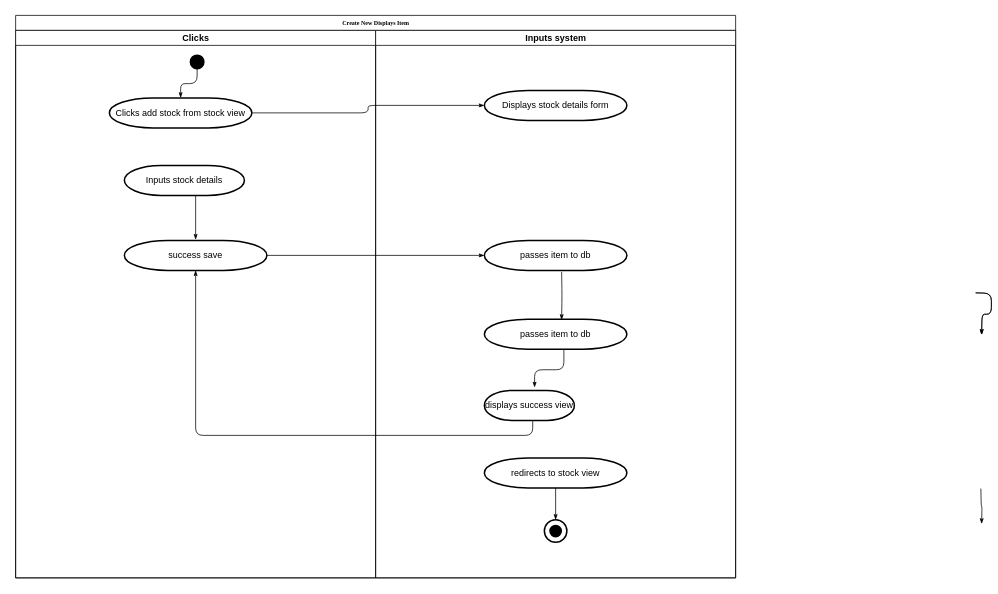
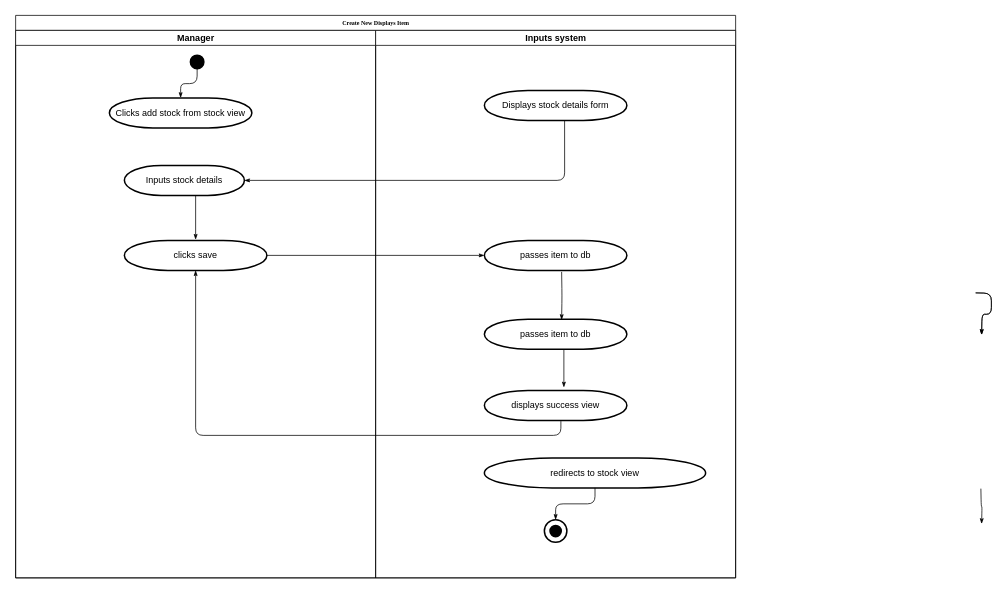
- <mxCell id="3" value="Clicks" style="swimlane;html=1;startSize=20;" parent="2" vertex="1"><mxGeometry y="20" width="480" height="730" as="geometry" /></mxCell>
+ <mxCell id="3" value="Manager" style="swimlane;html=1;startSize=20;" parent="2" vertex="1"><mxGeometry y="20" width="480" height="730" as="geometry" /></mxCell>
- <mxCell id="26" style="edgeStyle=orthogonalEdgeStyle;rounded=1;html=1;labelBackgroundColor=none;startArrow=none;startFill=0;startSize=5;endArrow=classicThin;endFill=1;endSize=5;jettySize=auto;orthogonalLoop=1;strokeColor=#000000;strokeWidth=1;fontFamily=Verdana;fontSize=8;fontColor=#000000;exitX=1;exitY=0.5;exitDx=0;exitDy=0;exitPerimeter=0;entryX=0;entryY=0.5;entryDx=0;entryDy=0;entryPerimeter=0;" edge="1" parent="2" source="5" target="11"><mxGeometry relative="1" as="geometry"><mxPoint x="320" y="158" as="sourcePoint" /><mxPoint x="320" y="190" as="targetPoint" /></mxGeometry></mxCell>
+ <mxCell id="27" style="edgeStyle=orthogonalEdgeStyle;rounded=1;html=1;labelBackgroundColor=none;startArrow=none;startFill=0;startSize=5;endArrow=classicThin;endFill=1;endSize=5;jettySize=auto;orthogonalLoop=1;strokeColor=#000000;strokeWidth=1;fontFamily=Verdana;fontSize=8;fontColor=#000000;exitX=0.563;exitY=1;exitDx=0;exitDy=0;exitPerimeter=0;entryX=1;entryY=0.5;entryDx=0;entryDy=0;entryPerimeter=0;" edge="1" parent="2" source="11" target="7"><mxGeometry relative="1" as="geometry"><mxPoint x="415" y="190" as="sourcePoint" /><mxPoint x="705" y="190" as="targetPoint" /></mxGeometry></mxCell>
- <mxCell id="8" value="success save" style="strokeWidth=2;html=1;shape=mxgraph.flowchart.terminator;whiteSpace=wrap;fillColor=#FFFFFF;" vertex="1" parent="3"><mxGeometry x="145" y="280" width="190" height="40" as="geometry" /></mxCell>
+ <mxCell id="8" value="clicks save" style="strokeWidth=2;html=1;shape=mxgraph.flowchart.terminator;whiteSpace=wrap;fillColor=#FFFFFF;" vertex="1" parent="3"><mxGeometry x="145" y="280" width="190" height="40" as="geometry" /></mxCell>
- <mxCell id="15" value="displays success view" style="strokeWidth=2;html=1;shape=mxgraph.flowchart.terminator;whiteSpace=wrap;fillColor=#FFFFFF;" vertex="1" parent="10"><mxGeometry x="145" y="480" width="120" height="40" as="geometry" /></mxCell>
+ <mxCell id="15" value="displays success view" style="strokeWidth=2;html=1;shape=mxgraph.flowchart.terminator;whiteSpace=wrap;fillColor=#FFFFFF;" vertex="1" parent="10"><mxGeometry x="145" y="480" width="190" height="40" as="geometry" /></mxCell>
- <mxCell id="19" value="redirects to stock view" style="strokeWidth=2;html=1;shape=mxgraph.flowchart.terminator;whiteSpace=wrap;fillColor=#FFFFFF;" vertex="1" parent="10"><mxGeometry x="145" y="570" width="190" height="40" as="geometry" /></mxCell>
+ <mxCell id="19" value="redirects to stock view" style="strokeWidth=2;html=1;shape=mxgraph.flowchart.terminator;whiteSpace=wrap;fillColor=#FFFFFF;" vertex="1" parent="10"><mxGeometry x="145" y="570" width="295" height="40" as="geometry" /></mxCell>
